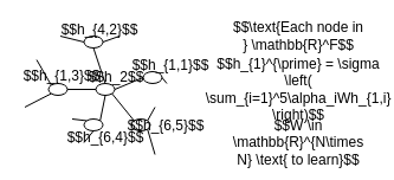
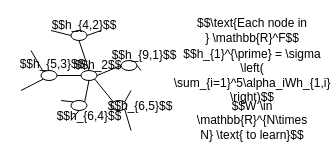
- <mxCell id="24" value="&lt;div&gt;$$h_{1,1}$$&lt;/div&gt;" style="rounded=0;whiteSpace=wrap;html=1;strokeColor=none;fillColor=none;" parent="1" vertex="1"><mxGeometry x="136.5" y="50" width="13.5" height="10" as="geometry" /></mxCell>
+ <mxCell id="24" value="&lt;div&gt;$$h_{9,1}$$&lt;/div&gt;" style="rounded=0;whiteSpace=wrap;html=1;strokeColor=none;fillColor=none;" parent="1" vertex="1"><mxGeometry x="136.5" y="50" width="13.5" height="10" as="geometry" /></mxCell>
- <mxCell id="26" value="&lt;div&gt;$$h_{1,3}$$&lt;/div&gt;" style="rounded=0;whiteSpace=wrap;html=1;strokeColor=none;fillColor=none;" parent="1" vertex="1"><mxGeometry x="45" y="59" width="13.5" height="10" as="geometry" /></mxCell>
+ <mxCell id="26" value="&lt;div&gt;$$h_{5,3}$$&lt;/div&gt;" style="rounded=0;whiteSpace=wrap;html=1;strokeColor=none;fillColor=none;" parent="1" vertex="1"><mxGeometry x="45" y="59" width="13.5" height="10" as="geometry" /></mxCell>
